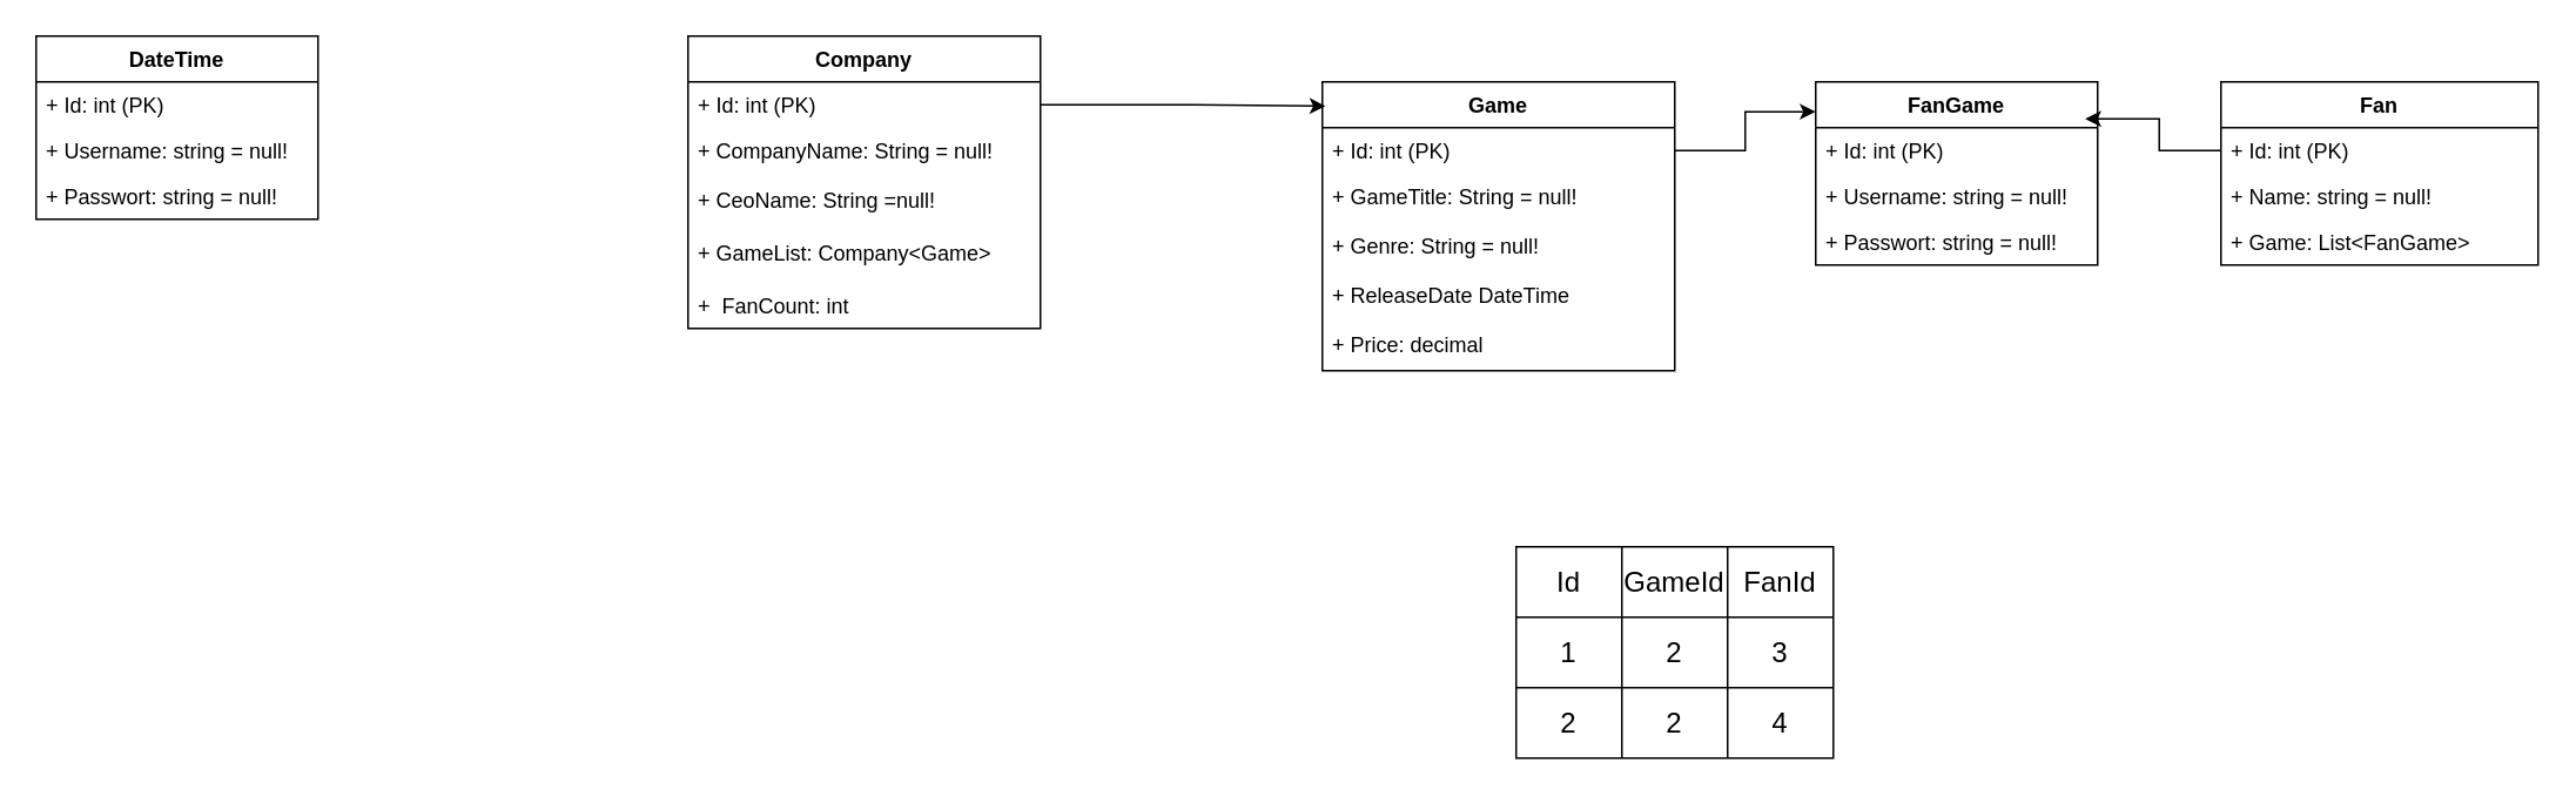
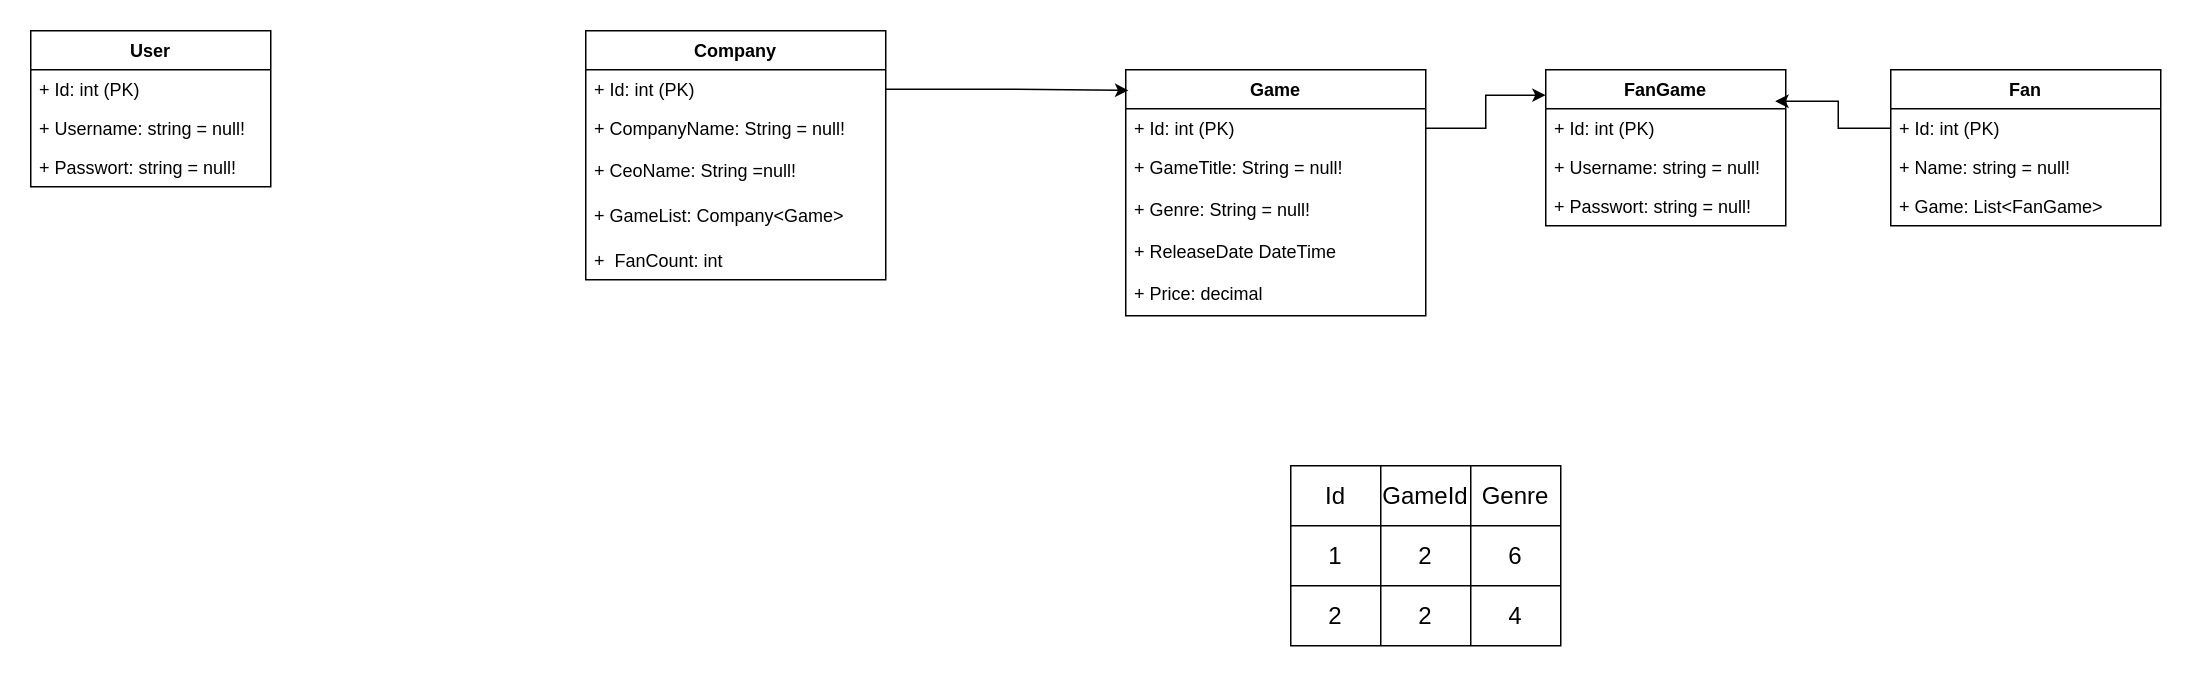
- <mxCell id="8" value="DateTime" style="swimlane;fontStyle=1;align=center;verticalAlign=top;childLayout=stackLayout;horizontal=1;startSize=26;horizontalStack=0;resizeParent=1;resizeParentMax=0;resizeLast=0;collapsible=1;marginBottom=0;whiteSpace=wrap;html=1;" parent="1" vertex="1"><mxGeometry x="20" y="20" width="160" height="104" as="geometry" /></mxCell>
+ <mxCell id="8" value="User" style="swimlane;fontStyle=1;align=center;verticalAlign=top;childLayout=stackLayout;horizontal=1;startSize=26;horizontalStack=0;resizeParent=1;resizeParentMax=0;resizeLast=0;collapsible=1;marginBottom=0;whiteSpace=wrap;html=1;" parent="1" vertex="1"><mxGeometry x="20" y="20" width="160" height="104" as="geometry" /></mxCell>
- <mxCell id="33" value="FanId" style="shape=partialRectangle;html=1;whiteSpace=wrap;connectable=0;strokeColor=inherit;overflow=hidden;fillColor=none;top=0;left=0;bottom=0;right=0;pointerEvents=1;fontSize=16;" vertex="1" parent="30"><mxGeometry x="120" width="60" height="40" as="geometry"><mxRectangle width="60" height="40" as="alternateBounds" /></mxGeometry></mxCell>
+ <mxCell id="33" value="Genre" style="shape=partialRectangle;html=1;whiteSpace=wrap;connectable=0;strokeColor=inherit;overflow=hidden;fillColor=none;top=0;left=0;bottom=0;right=0;pointerEvents=1;fontSize=16;" vertex="1" parent="30"><mxGeometry x="120" width="60" height="40" as="geometry"><mxRectangle width="60" height="40" as="alternateBounds" /></mxGeometry></mxCell>
- <mxCell id="37" value="3" style="shape=partialRectangle;html=1;whiteSpace=wrap;connectable=0;strokeColor=inherit;overflow=hidden;fillColor=none;top=0;left=0;bottom=0;right=0;pointerEvents=1;fontSize=16;" vertex="1" parent="34"><mxGeometry x="120" width="60" height="40" as="geometry"><mxRectangle width="60" height="40" as="alternateBounds" /></mxGeometry></mxCell>
+ <mxCell id="37" value="6" style="shape=partialRectangle;html=1;whiteSpace=wrap;connectable=0;strokeColor=inherit;overflow=hidden;fillColor=none;top=0;left=0;bottom=0;right=0;pointerEvents=1;fontSize=16;" vertex="1" parent="34"><mxGeometry x="120" width="60" height="40" as="geometry"><mxRectangle width="60" height="40" as="alternateBounds" /></mxGeometry></mxCell>
